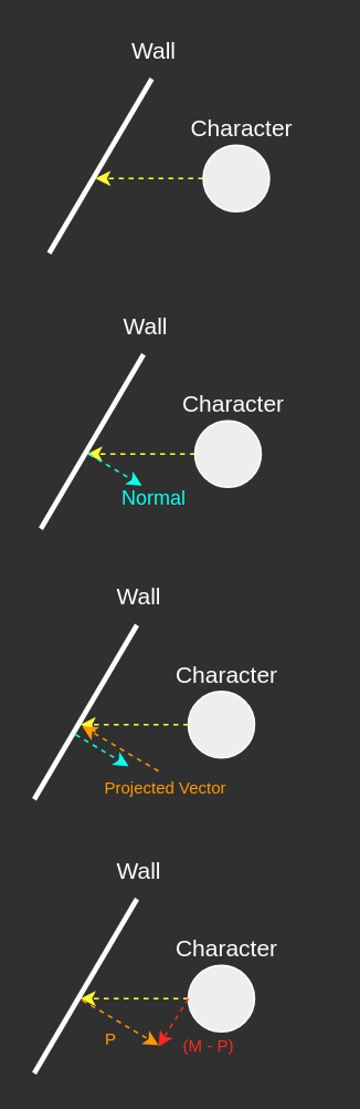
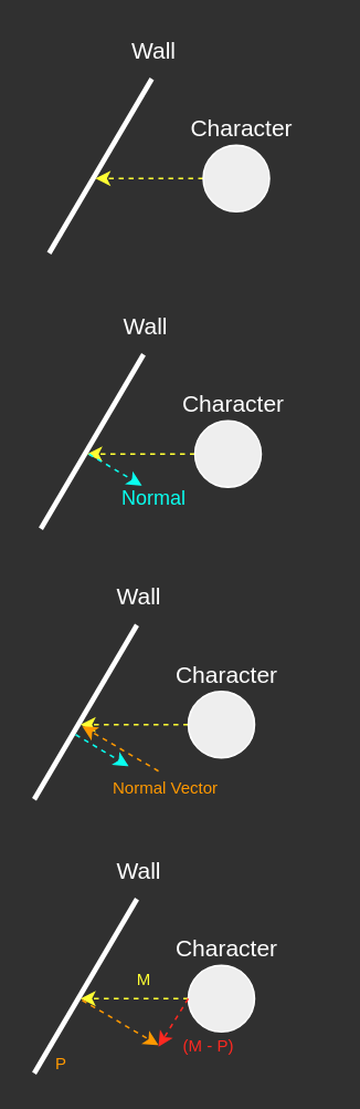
- <mxCell id="20" value="Projected Vector" style="text;html=1;align=center;verticalAlign=middle;resizable=0;points=[];autosize=1;strokeColor=none;fillColor=none;fontColor=#FF9900;fontSize=10;" vertex="1" parent="1"><mxGeometry x="57" y="466" width="83" height="16" as="geometry" /></mxCell>
+ <mxCell id="20" value="Normal Vector" style="text;html=1;align=center;verticalAlign=middle;resizable=0;points=[];autosize=1;strokeColor=none;fillColor=none;fontColor=#FF9900;fontSize=10;" vertex="1" parent="1"><mxGeometry x="57" y="466" width="83" height="16" as="geometry" /></mxCell>
+ <mxCell id="30" value="M" style="text;html=1;align=center;verticalAlign=middle;resizable=0;points=[];autosize=1;strokeColor=none;fillColor=none;fontColor=#FFFF33;fontSize=10;" vertex="1" parent="1"><mxGeometry x="77" y="581" width="18" height="16" as="geometry" /></mxCell>
- <mxCell id="31" value="P" style="text;html=1;align=center;verticalAlign=middle;resizable=0;points=[];autosize=1;strokeColor=none;fillColor=none;fontColor=#FF9900;fontSize=10;" vertex="1" parent="1"><mxGeometry x="57" y="617" width="17" height="16" as="geometry" /></mxCell>
+ <mxCell id="31" value="P" style="text;html=1;align=center;verticalAlign=middle;resizable=0;points=[];autosize=1;strokeColor=none;fillColor=none;fontColor=#FF9900;fontSize=10;" vertex="1" parent="1"><mxGeometry x="27" y="632" width="17" height="16" as="geometry" /></mxCell>
